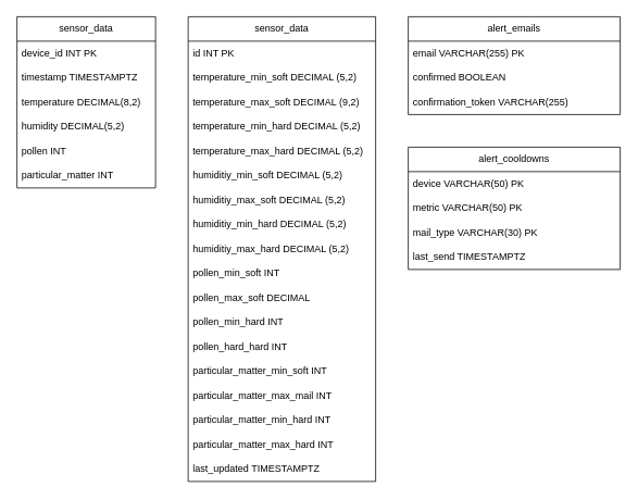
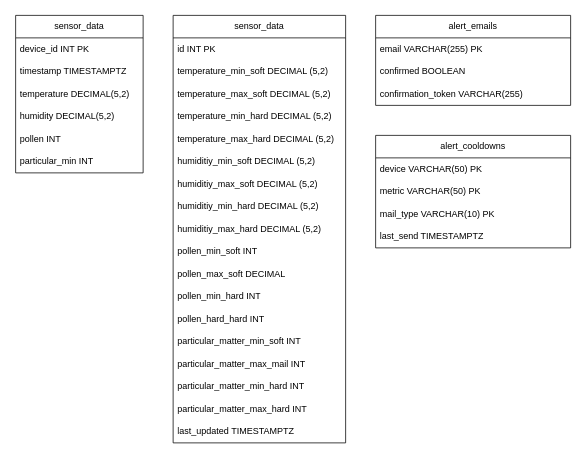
- <mxCell id="5" value="temperature DECIMAL(8,2)" style="text;strokeColor=none;fillColor=none;align=left;verticalAlign=middle;spacingLeft=4;spacingRight=4;overflow=hidden;points=[[0,0.5],[1,0.5]];portConstraint=eastwest;rotatable=0;whiteSpace=wrap;html=1;" parent="2" vertex="1"><mxGeometry y="90" width="170" height="30" as="geometry" /></mxCell>
+ <mxCell id="5" value="temperature DECIMAL(5,2)" style="text;strokeColor=none;fillColor=none;align=left;verticalAlign=middle;spacingLeft=4;spacingRight=4;overflow=hidden;points=[[0,0.5],[1,0.5]];portConstraint=eastwest;rotatable=0;whiteSpace=wrap;html=1;" parent="2" vertex="1"><mxGeometry y="90" width="170" height="30" as="geometry" /></mxCell>
- <mxCell id="12" value="temperature_max_soft DECIMAL (9,2)" style="text;strokeColor=none;fillColor=none;align=left;verticalAlign=middle;spacingLeft=4;spacingRight=4;overflow=hidden;points=[[0,0.5],[1,0.5]];portConstraint=eastwest;rotatable=0;whiteSpace=wrap;html=1;" parent="9" vertex="1"><mxGeometry y="90" width="230" height="30" as="geometry" /></mxCell>
+ <mxCell id="12" value="temperature_max_soft DECIMAL (5,2)" style="text;strokeColor=none;fillColor=none;align=left;verticalAlign=middle;spacingLeft=4;spacingRight=4;overflow=hidden;points=[[0,0.5],[1,0.5]];portConstraint=eastwest;rotatable=0;whiteSpace=wrap;html=1;" parent="9" vertex="1"><mxGeometry y="90" width="230" height="30" as="geometry" /></mxCell>
- <mxCell id="8" value="particular_matter INT" style="text;strokeColor=none;fillColor=none;align=left;verticalAlign=middle;spacingLeft=4;spacingRight=4;overflow=hidden;points=[[0,0.5],[1,0.5]];portConstraint=eastwest;rotatable=0;whiteSpace=wrap;html=1;" parent="2" vertex="1"><mxGeometry y="180" width="170" height="30" as="geometry" /></mxCell>
+ <mxCell id="8" value="particular_min INT" style="text;strokeColor=none;fillColor=none;align=left;verticalAlign=middle;spacingLeft=4;spacingRight=4;overflow=hidden;points=[[0,0.5],[1,0.5]];portConstraint=eastwest;rotatable=0;whiteSpace=wrap;html=1;" parent="2" vertex="1"><mxGeometry y="180" width="170" height="30" as="geometry" /></mxCell>
- <mxCell id="35" value="mail_type VARCHAR(30) PK" style="text;strokeColor=none;fillColor=none;align=left;verticalAlign=middle;spacingLeft=4;spacingRight=4;overflow=hidden;points=[[0,0.5],[1,0.5]];portConstraint=eastwest;rotatable=0;whiteSpace=wrap;html=1;" vertex="1" parent="32"><mxGeometry y="90" width="260" height="30" as="geometry" /></mxCell>
+ <mxCell id="35" value="mail_type VARCHAR(10) PK" style="text;strokeColor=none;fillColor=none;align=left;verticalAlign=middle;spacingLeft=4;spacingRight=4;overflow=hidden;points=[[0,0.5],[1,0.5]];portConstraint=eastwest;rotatable=0;whiteSpace=wrap;html=1;" vertex="1" parent="32"><mxGeometry y="90" width="260" height="30" as="geometry" /></mxCell>
